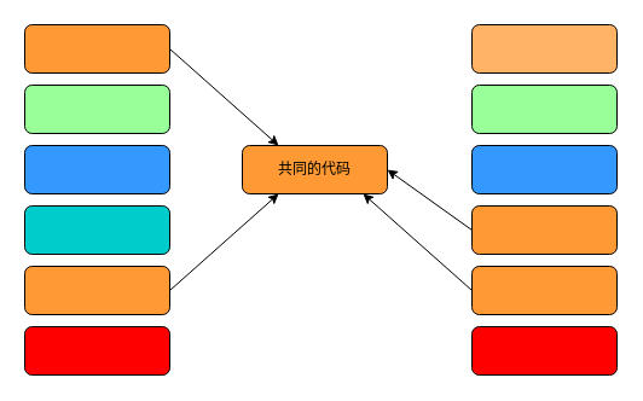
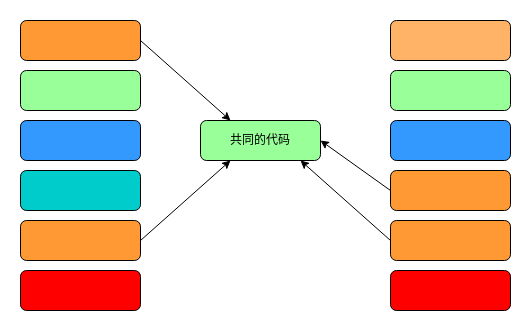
- <mxCell id="14" value="共同的代码" style="rounded=1;whiteSpace=wrap;html=1;fillColor=#FF9933;" vertex="1" parent="1"><mxGeometry x="200" y="120" width="120" height="40" as="geometry" /></mxCell>
+ <mxCell id="14" value="共同的代码" style="rounded=1;whiteSpace=wrap;html=1;fillColor=#99ff99;" vertex="1" parent="1"><mxGeometry x="200" y="120" width="120" height="40" as="geometry" /></mxCell>
